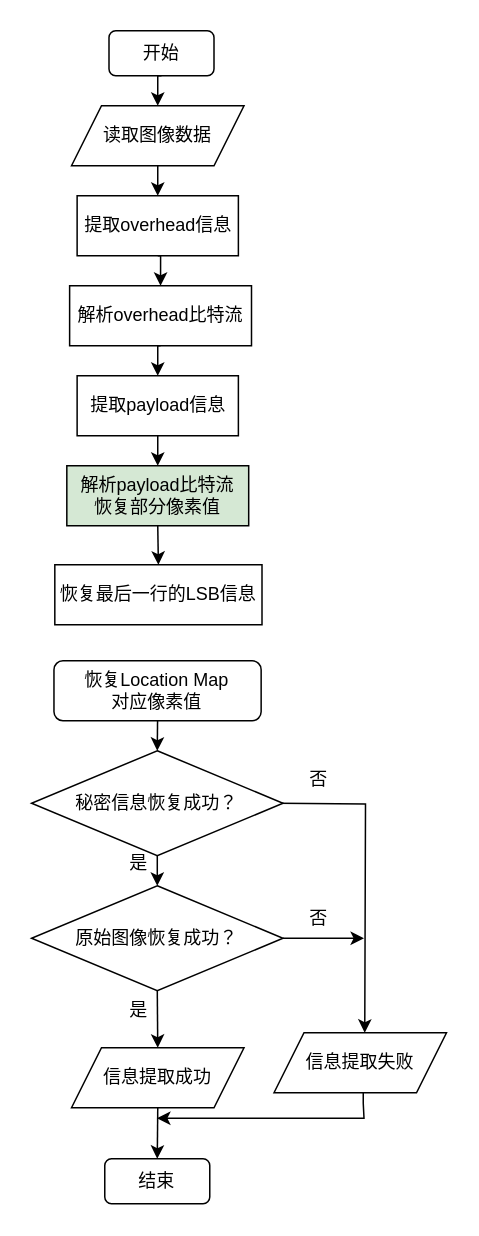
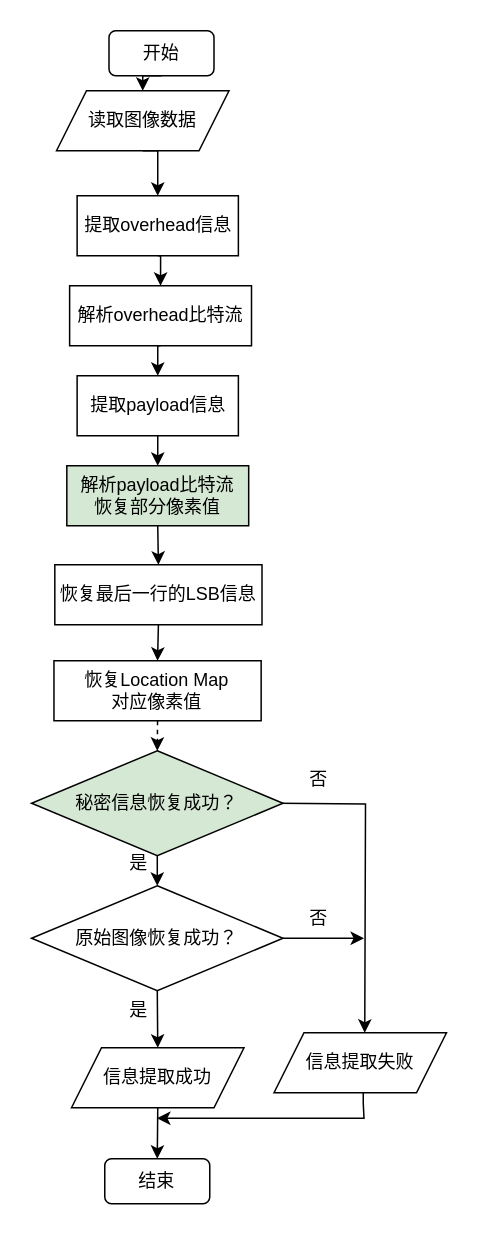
- <mxCell id="5" value="读取图像数据" style="shape=parallelogram;perimeter=parallelogramPerimeter;whiteSpace=wrap;html=1;fixedSize=1;" vertex="1" parent="1"><mxGeometry x="47" y="70" width="115" height="40" as="geometry" /></mxCell>
+ <mxCell id="5" value="读取图像数据" style="shape=parallelogram;perimeter=parallelogramPerimeter;whiteSpace=wrap;html=1;fixedSize=1;" vertex="1" parent="1"><mxGeometry x="37" y="60" width="115" height="40" as="geometry" /></mxCell>
+ <mxCell id="16" style="edgeStyle=orthogonalEdgeStyle;rounded=0;orthogonalLoop=1;jettySize=auto;html=1;exitX=0.5;exitY=1;exitDx=0;exitDy=0;entryX=0.5;entryY=0;entryDx=0;entryDy=0;" edge="1" parent="1" source="17" target="19"><mxGeometry relative="1" as="geometry" /></mxCell>
- <mxCell id="19" value="恢复Location Map&lt;br&gt;对应像素值" style="whiteSpace=wrap;html=1;rounded=1;" vertex="1" parent="1"><mxGeometry x="35.31" y="440" width="138.12" height="40" as="geometry" /></mxCell>
+ <mxCell id="19" value="恢复Location Map&lt;br&gt;对应像素值" style="rounded=0;whiteSpace=wrap;html=1;" vertex="1" parent="1"><mxGeometry x="35.31" y="440" width="138.12" height="40" as="geometry" /></mxCell>
- <mxCell id="18" style="edgeStyle=orthogonalEdgeStyle;rounded=0;orthogonalLoop=1;jettySize=auto;html=1;exitX=0.5;exitY=1;exitDx=0;exitDy=0;entryX=0.5;entryY=0;entryDx=0;entryDy=0;" edge="1" parent="1" source="19" target="22"><mxGeometry relative="1" as="geometry" /></mxCell>
+ <mxCell id="18" style="edgeStyle=orthogonalEdgeStyle;rounded=0;orthogonalLoop=1;jettySize=auto;html=1;exitX=0.5;exitY=1;exitDx=0;exitDy=0;entryX=0.5;entryY=0;entryDx=0;entryDy=0;dashed=1;" edge="1" parent="1" source="19" target="22"><mxGeometry relative="1" as="geometry" /></mxCell>
- <mxCell id="22" value="秘密信息恢复成功？" style="rhombus;whiteSpace=wrap;html=1;" vertex="1" parent="1"><mxGeometry x="20.37" y="500" width="167.63" height="70" as="geometry" /></mxCell>
+ <mxCell id="22" value="秘密信息恢复成功？" style="rhombus;whiteSpace=wrap;html=1;fillColor=#d5e8d4;" vertex="1" parent="1"><mxGeometry x="20.37" y="500" width="167.63" height="70" as="geometry" /></mxCell>
